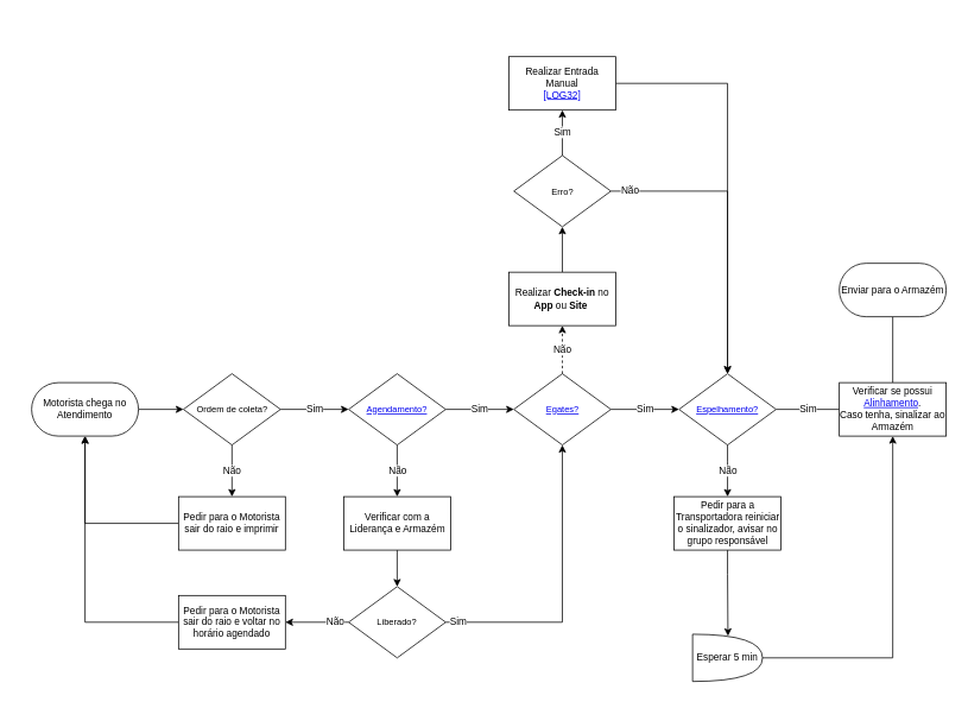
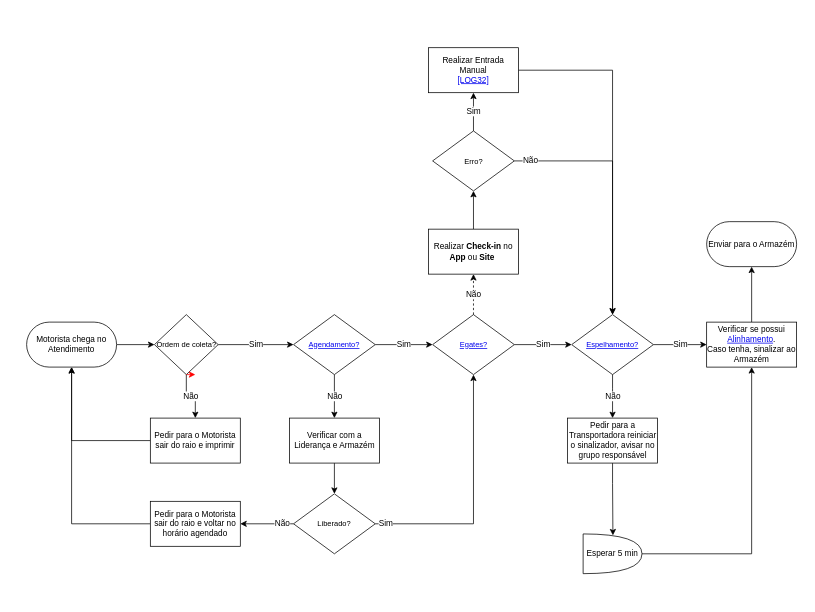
- <mxCell id="41" style="edgeStyle=orthogonalEdgeStyle;rounded=0;orthogonalLoop=1;jettySize=auto;html=1;strokeColor=default;align=center;verticalAlign=middle;fontFamily=Helvetica;fontSize=11;fontColor=default;labelBackgroundColor=default;endArrow=none;" parent="2" source="42" target="43" edge="1"><mxGeometry relative="1" as="geometry"><mxPoint x="982.0" y="381" as="targetPoint" /></mxGeometry></mxCell>
+ <mxCell id="41" style="edgeStyle=orthogonalEdgeStyle;rounded=0;orthogonalLoop=1;jettySize=auto;html=1;strokeColor=default;align=center;verticalAlign=middle;fontFamily=Helvetica;fontSize=11;fontColor=default;labelBackgroundColor=default;endArrow=classic;" parent="2" source="42" target="43" edge="1"><mxGeometry relative="1" as="geometry"><mxPoint x="982.0" y="381" as="targetPoint" /></mxGeometry></mxCell>
- <mxCell id="5" value="Ordem de coleta?" style="rhombus;whiteSpace=wrap;html=1;fontSize=10;" parent="2" vertex="1"><mxGeometry x="185.5" y="399" width="109" height="80" as="geometry" /></mxCell>
+ <mxCell id="5" value="Ordem de coleta?" style="rhombus;whiteSpace=wrap;html=1;fontSize=10;" parent="2" vertex="1"><mxGeometry x="185.5" y="399" width="85" height="80" as="geometry" /></mxCell>
- <mxCell id="19" value="Sim" style="edgeStyle=orthogonalEdgeStyle;rounded=0;orthogonalLoop=1;jettySize=auto;html=1;entryX=0;entryY=0.5;entryDx=0;entryDy=0;strokeColor=default;align=center;verticalAlign=middle;fontFamily=Helvetica;fontSize=11;fontColor=default;labelBackgroundColor=default;endArrow=none;" parent="2" source="20" target="42" edge="1"><mxGeometry relative="1" as="geometry" /></mxCell>
+ <mxCell id="19" value="Sim" style="edgeStyle=orthogonalEdgeStyle;rounded=0;orthogonalLoop=1;jettySize=auto;html=1;entryX=0;entryY=0.5;entryDx=0;entryDy=0;strokeColor=default;align=center;verticalAlign=middle;fontFamily=Helvetica;fontSize=11;fontColor=default;labelBackgroundColor=default;endArrow=classic;" parent="2" source="20" target="42" edge="1"><mxGeometry relative="1" as="geometry" /></mxCell>
